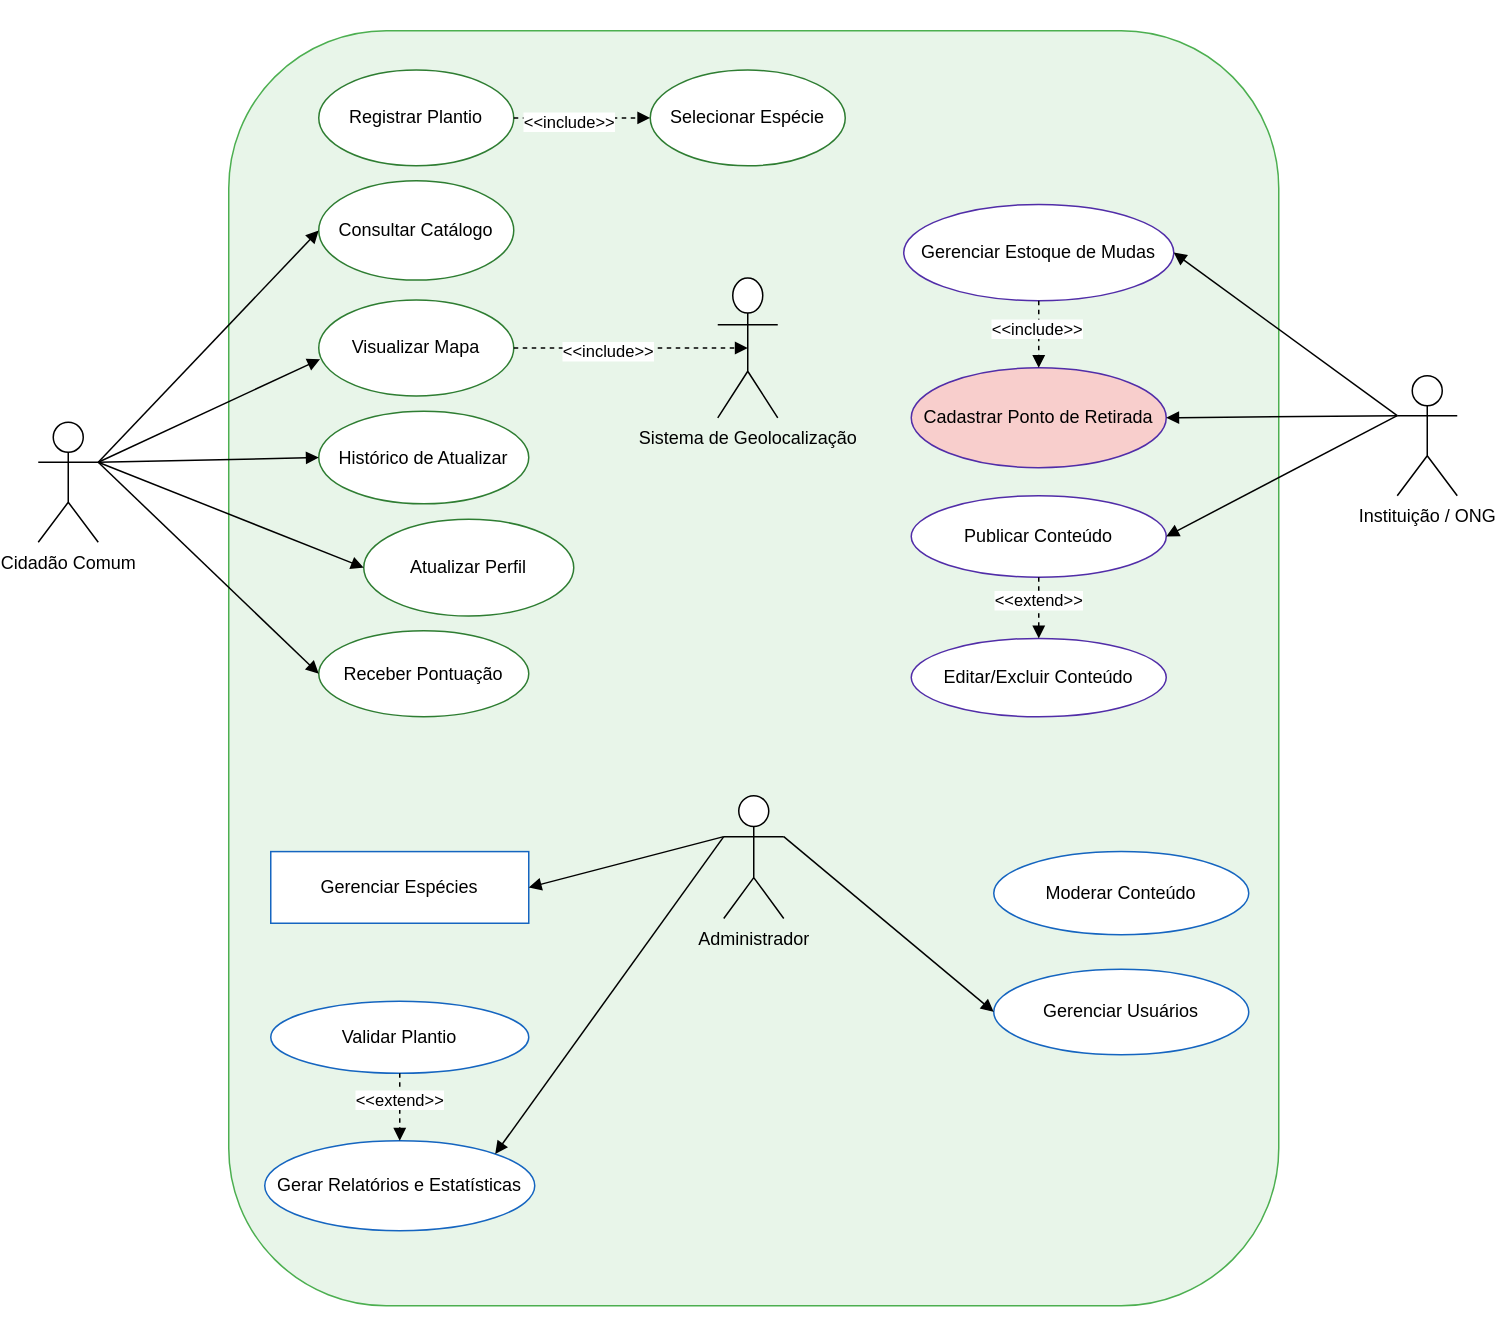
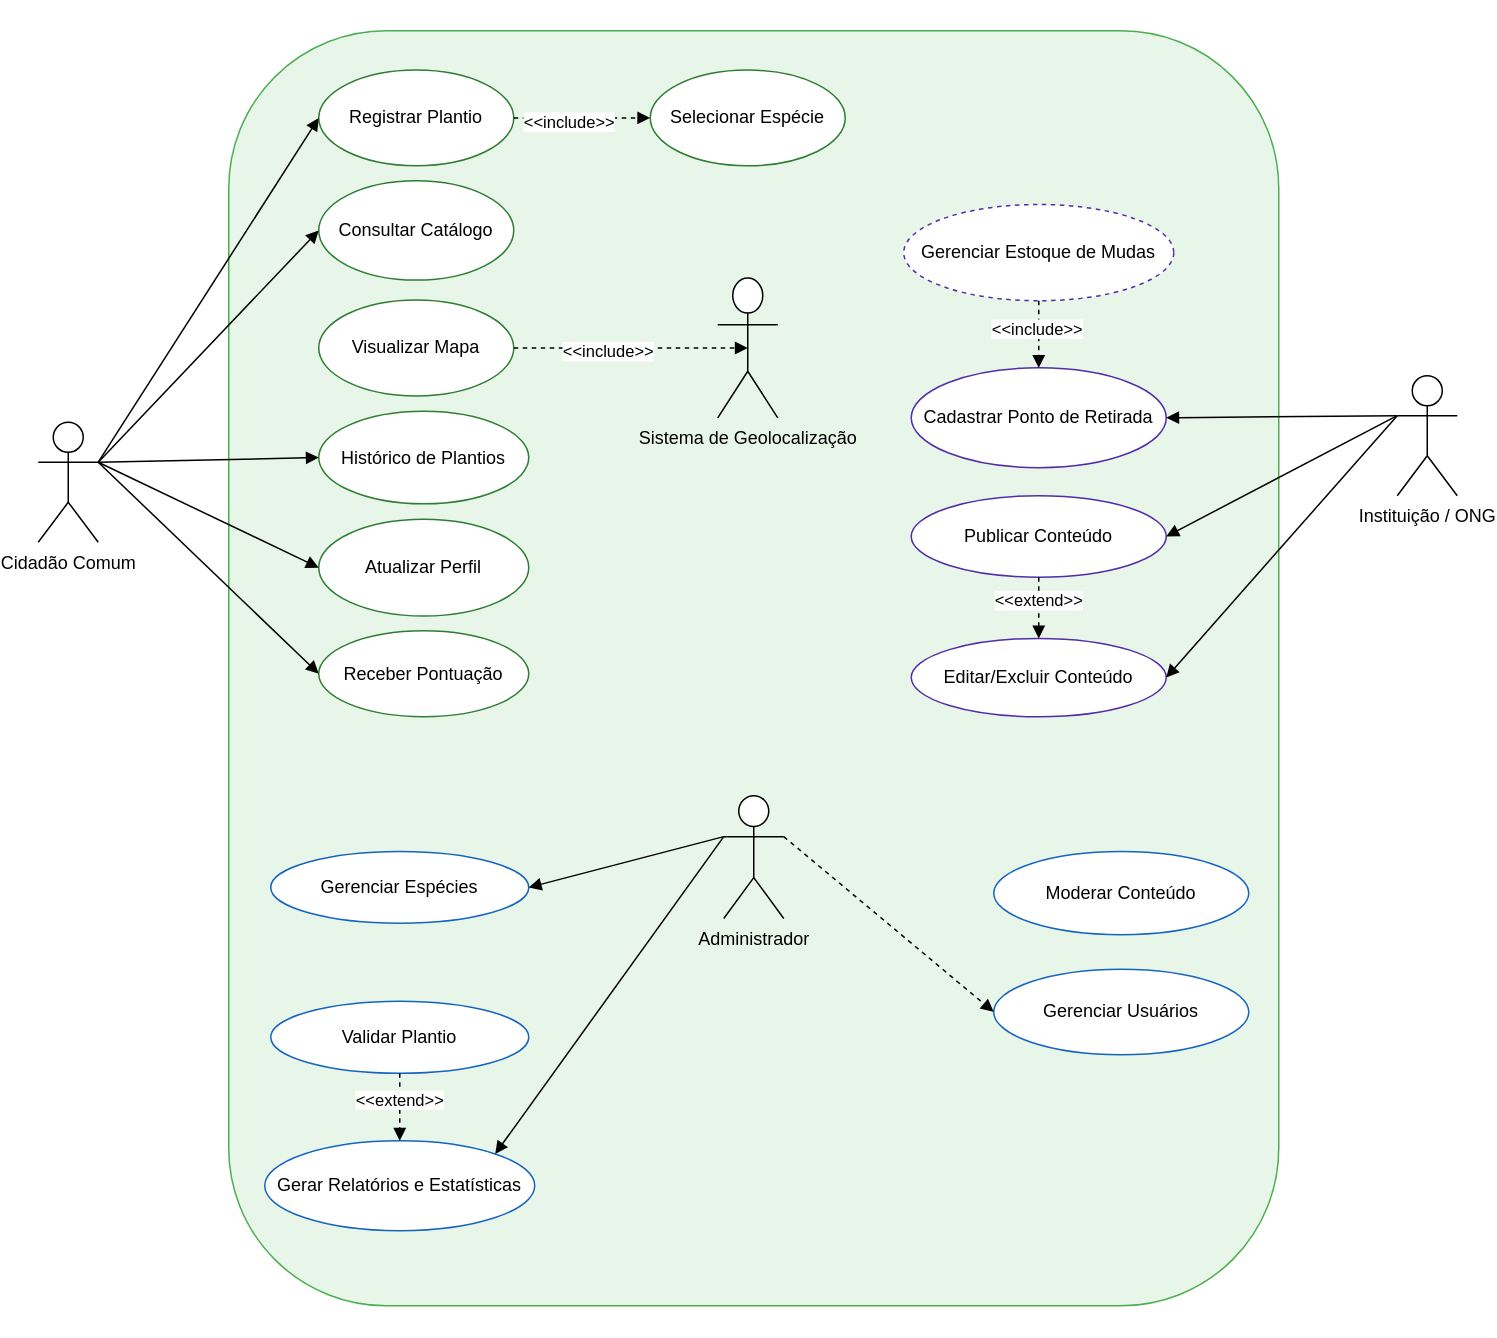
- <mxCell id="15" value="Gerenciar Estoque de Mudas" style="ellipse;whiteSpace=wrap;html=1;fillColor=#ffffff;strokeColor=#512da8;" parent="2" vertex="1"><mxGeometry x="450" y="115.83" width="180" height="64.17" as="geometry" /></mxCell>
+ <mxCell id="15" value="Gerenciar Estoque de Mudas" style="ellipse;whiteSpace=wrap;html=1;fillColor=#ffffff;strokeColor=#512da8;dashed=1;" parent="2" vertex="1"><mxGeometry x="450" y="115.83" width="180" height="64.17" as="geometry" /></mxCell>
+ <mxCell id="36" value="" style="html=1;verticalAlign=bottom;labelBackgroundColor=none;endArrow=block;endFill=1;rounded=0;entryX=0;entryY=0.5;entryDx=0;entryDy=0;exitX=1;exitY=0.333;exitDx=0;exitDy=0;exitPerimeter=0;" parent="1" source="34" target="3" edge="1"><mxGeometry width="160" relative="1" as="geometry"><mxPoint x="327" y="241" as="sourcePoint" /><mxPoint x="487" y="241" as="targetPoint" /></mxGeometry></mxCell>
- <mxCell id="42" value="" style="html=1;verticalAlign=bottom;labelBackgroundColor=none;endArrow=block;endFill=1;rounded=0;entryX=1;entryY=0.5;entryDx=0;entryDy=0;exitX=0;exitY=0.333;exitDx=0;exitDy=0;exitPerimeter=0;" parent="1" source="35" target="15" edge="1"><mxGeometry width="160" relative="1" as="geometry"><mxPoint x="67" y="285" as="sourcePoint" /><mxPoint x="227" y="378" as="targetPoint" /></mxGeometry></mxCell>
- <mxCell id="38" value="" style="html=1;verticalAlign=bottom;labelBackgroundColor=none;endArrow=block;endFill=1;rounded=0;entryX=0.007;entryY=0.617;entryDx=0;entryDy=0;entryPerimeter=0;exitX=1;exitY=0.333;exitDx=0;exitDy=0;exitPerimeter=0;" parent="1" source="34" target="6" edge="1"><mxGeometry width="160" relative="1" as="geometry"><mxPoint x="77" y="311" as="sourcePoint" /><mxPoint x="227" y="171" as="targetPoint" /></mxGeometry></mxCell>
- <mxCell id="8" value="Cadastrar Ponto de Retirada" style="ellipse;whiteSpace=wrap;html=1;fillColor=#f8cecc;strokeColor=#512da8;" parent="2" vertex="1"><mxGeometry x="455" y="224.72" width="170" height="66.55" as="geometry" /></mxCell>
+ <mxCell id="8" value="Cadastrar Ponto de Retirada" style="ellipse;whiteSpace=wrap;html=1;fillColor=#ffffff;strokeColor=#512da8;" parent="2" vertex="1"><mxGeometry x="455" y="224.72" width="170" height="66.55" as="geometry" /></mxCell>
- <mxCell id="7" value="Histórico de Atualizar" style="ellipse;whiteSpace=wrap;html=1;fillColor=#ffffff;strokeColor=#2e7d32;" parent="2" vertex="1"><mxGeometry x="60" y="253.74" width="140" height="61.66" as="geometry" /></mxCell>
+ <mxCell id="7" value="Histórico de Plantios" style="ellipse;whiteSpace=wrap;html=1;fillColor=#ffffff;strokeColor=#2e7d32;" parent="2" vertex="1"><mxGeometry x="60" y="253.74" width="140" height="61.66" as="geometry" /></mxCell>
+ <mxCell id="45" value="" style="html=1;verticalAlign=bottom;labelBackgroundColor=none;endArrow=block;endFill=1;rounded=0;entryX=1;entryY=0.5;entryDx=0;entryDy=0;exitX=0;exitY=0.333;exitDx=0;exitDy=0;exitPerimeter=0;" parent="1" source="35" target="14" edge="1"><mxGeometry width="160" relative="1" as="geometry"><mxPoint x="977" y="366" as="sourcePoint" /><mxPoint x="787" y="532.632" as="targetPoint" /></mxGeometry></mxCell>
- <mxCell id="10" value="Atualizar Perfil" style="ellipse;whiteSpace=wrap;html=1;fillColor=#ffffff;strokeColor=#2e7d32;" parent="2" vertex="1"><mxGeometry x="90" y="325.7" width="140" height="64.49" as="geometry" /></mxCell>
+ <mxCell id="10" value="Atualizar Perfil" style="ellipse;whiteSpace=wrap;html=1;fillColor=#ffffff;strokeColor=#2e7d32;" parent="2" vertex="1"><mxGeometry x="60" y="325.7" width="140" height="64.49" as="geometry" /></mxCell>
- <mxCell id="25" value="Gerenciar Espécies" style="whiteSpace=wrap;html=1;fillColor=#ffffff;strokeColor=#1565c0;rounded=0;" parent="2" vertex="1"><mxGeometry x="28" y="547.23" width="172" height="47.77" as="geometry" /></mxCell>
+ <mxCell id="25" value="Gerenciar Espécies" style="ellipse;whiteSpace=wrap;html=1;fillColor=#ffffff;strokeColor=#1565c0;" parent="2" vertex="1"><mxGeometry x="28" y="547.23" width="172" height="47.77" as="geometry" /></mxCell>
- <mxCell id="33" value="" style="html=1;verticalAlign=bottom;labelBackgroundColor=none;endArrow=block;endFill=1;rounded=0;entryX=0;entryY=0.5;entryDx=0;entryDy=0;exitX=1;exitY=0.333;exitDx=0;exitDy=0;exitPerimeter=0;" parent="2" source="23" target="27" edge="1"><mxGeometry width="160" relative="1" as="geometry"><mxPoint x="370" y="540" as="sourcePoint" /><mxPoint x="600" y="731" as="targetPoint" /></mxGeometry></mxCell>
+ <mxCell id="33" value="" style="html=1;verticalAlign=bottom;labelBackgroundColor=none;endArrow=block;endFill=1;rounded=0;entryX=0;entryY=0.5;entryDx=0;entryDy=0;exitX=1;exitY=0.333;exitDx=0;exitDy=0;exitPerimeter=0;dashed=1;" parent="2" source="23" target="27" edge="1"><mxGeometry width="160" relative="1" as="geometry"><mxPoint x="370" y="540" as="sourcePoint" /><mxPoint x="600" y="731" as="targetPoint" /></mxGeometry></mxCell>
